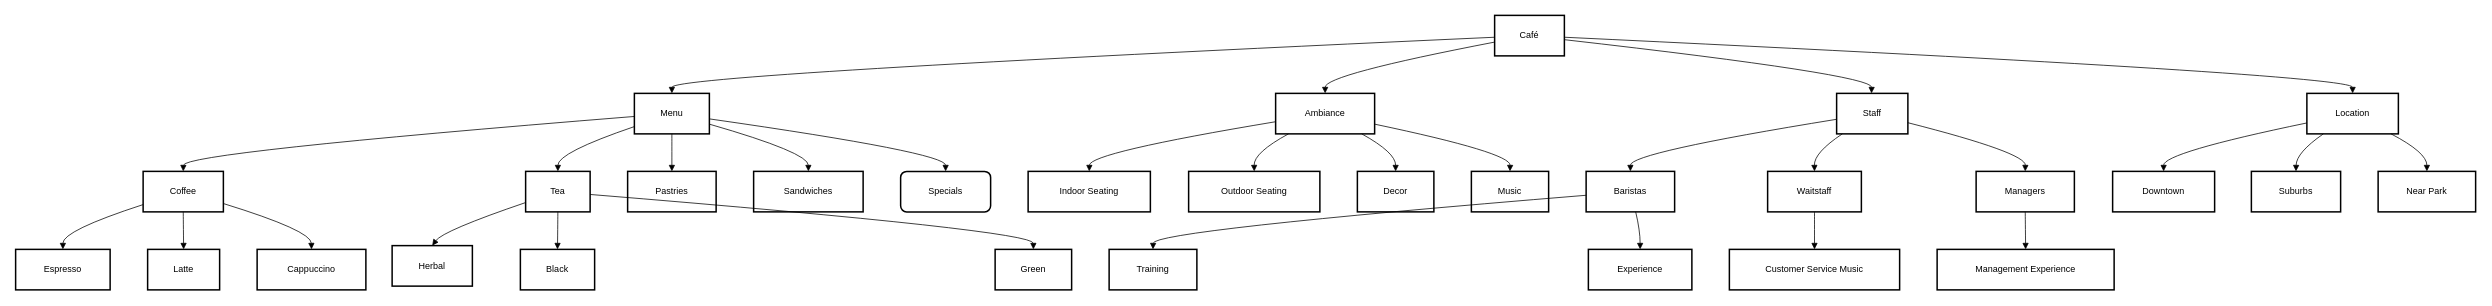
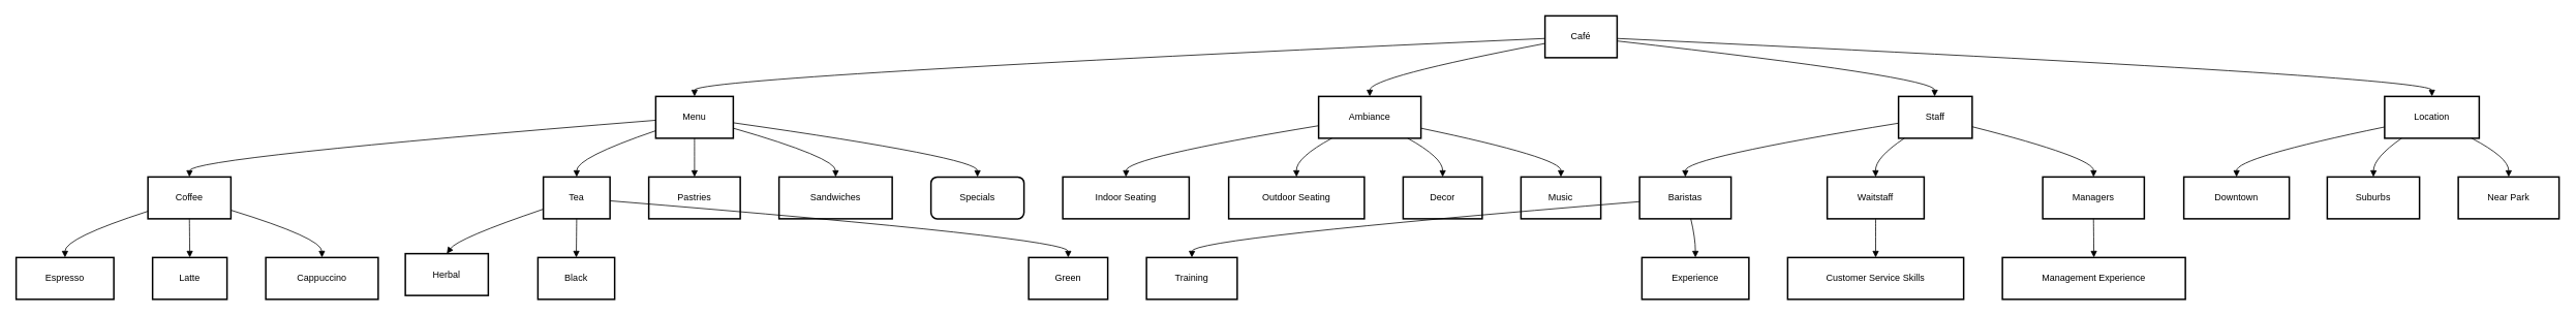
- <mxCell id="30" value="Customer Service Music" style="whiteSpace=wrap;strokeWidth=2;" vertex="1" parent="1"><mxGeometry x="2305" y="332" width="227" height="54" as="geometry" /></mxCell>
+ <mxCell id="30" value="Customer Service Skills" style="whiteSpace=wrap;strokeWidth=2;" vertex="1" parent="1"><mxGeometry x="2305" y="332" width="227" height="54" as="geometry" /></mxCell>
